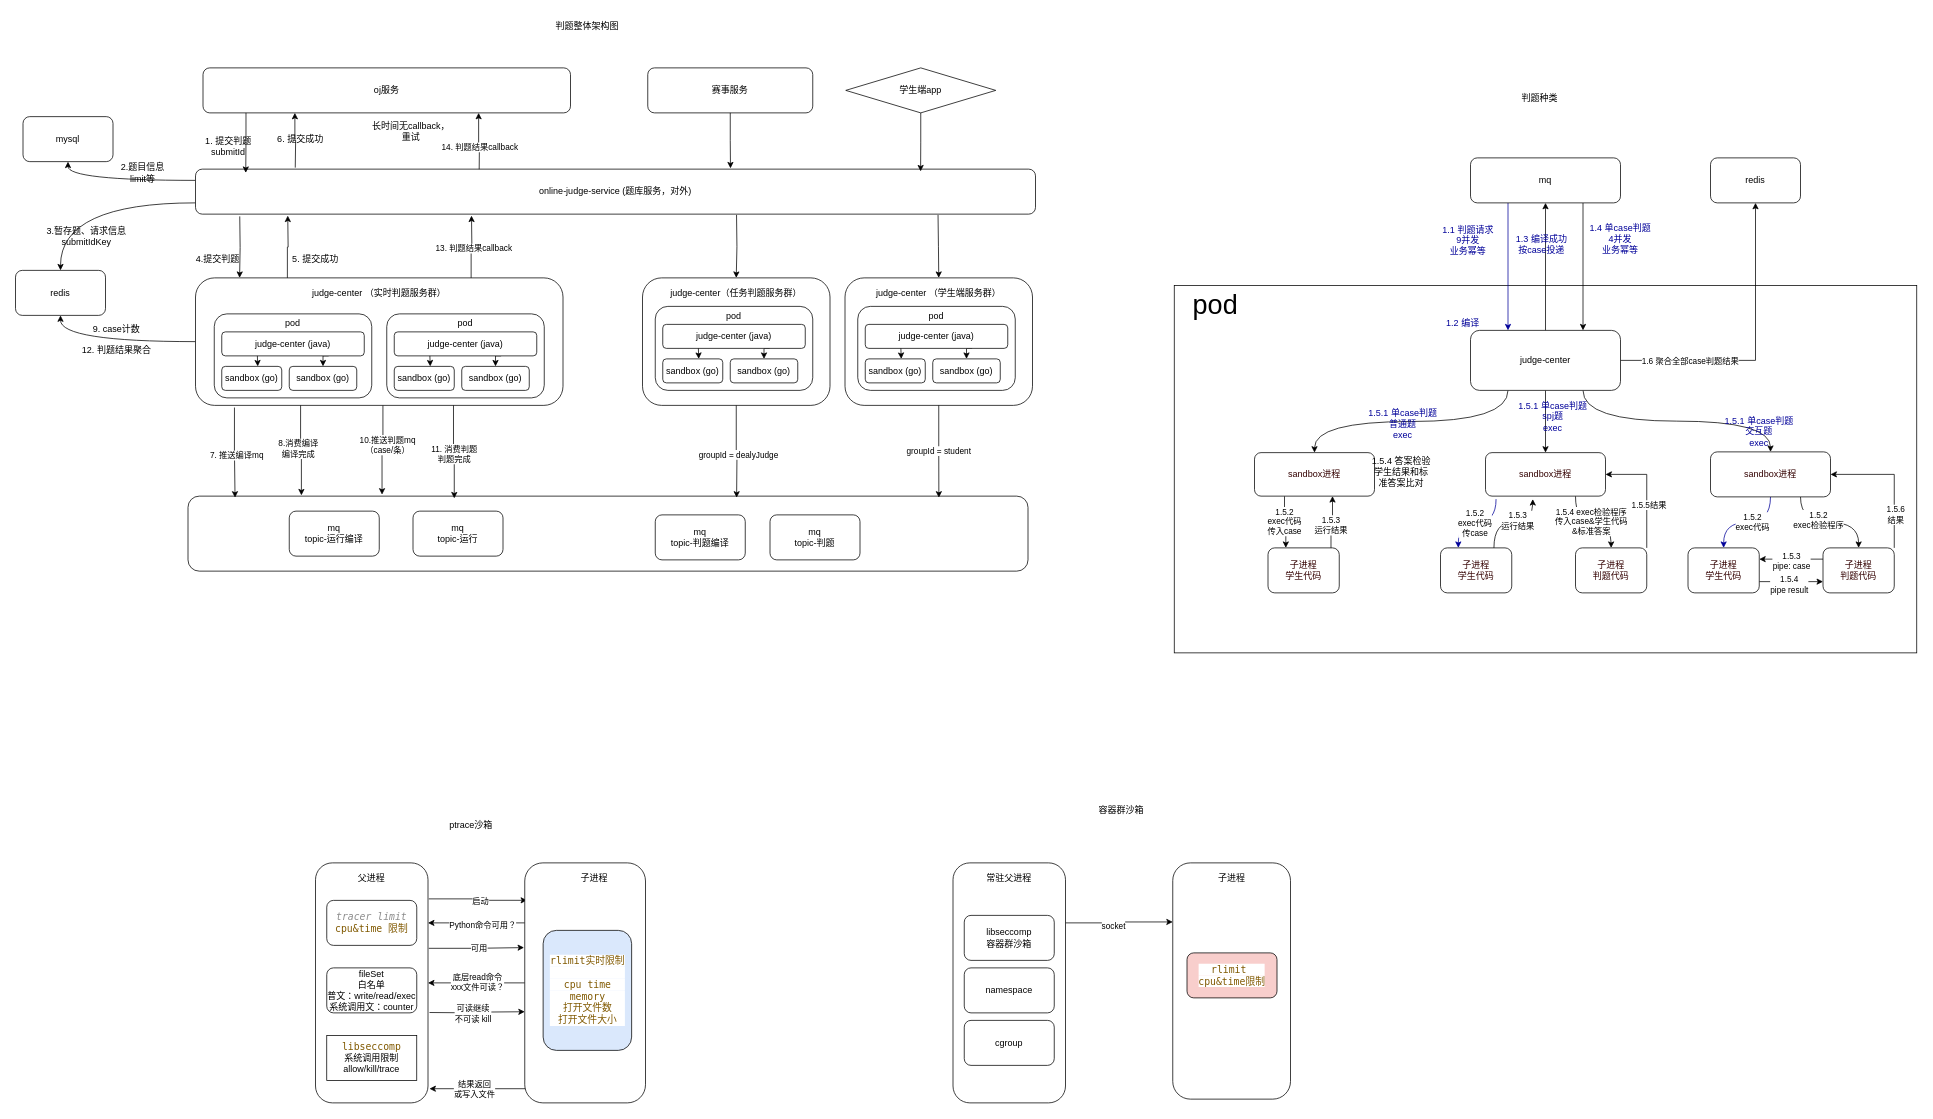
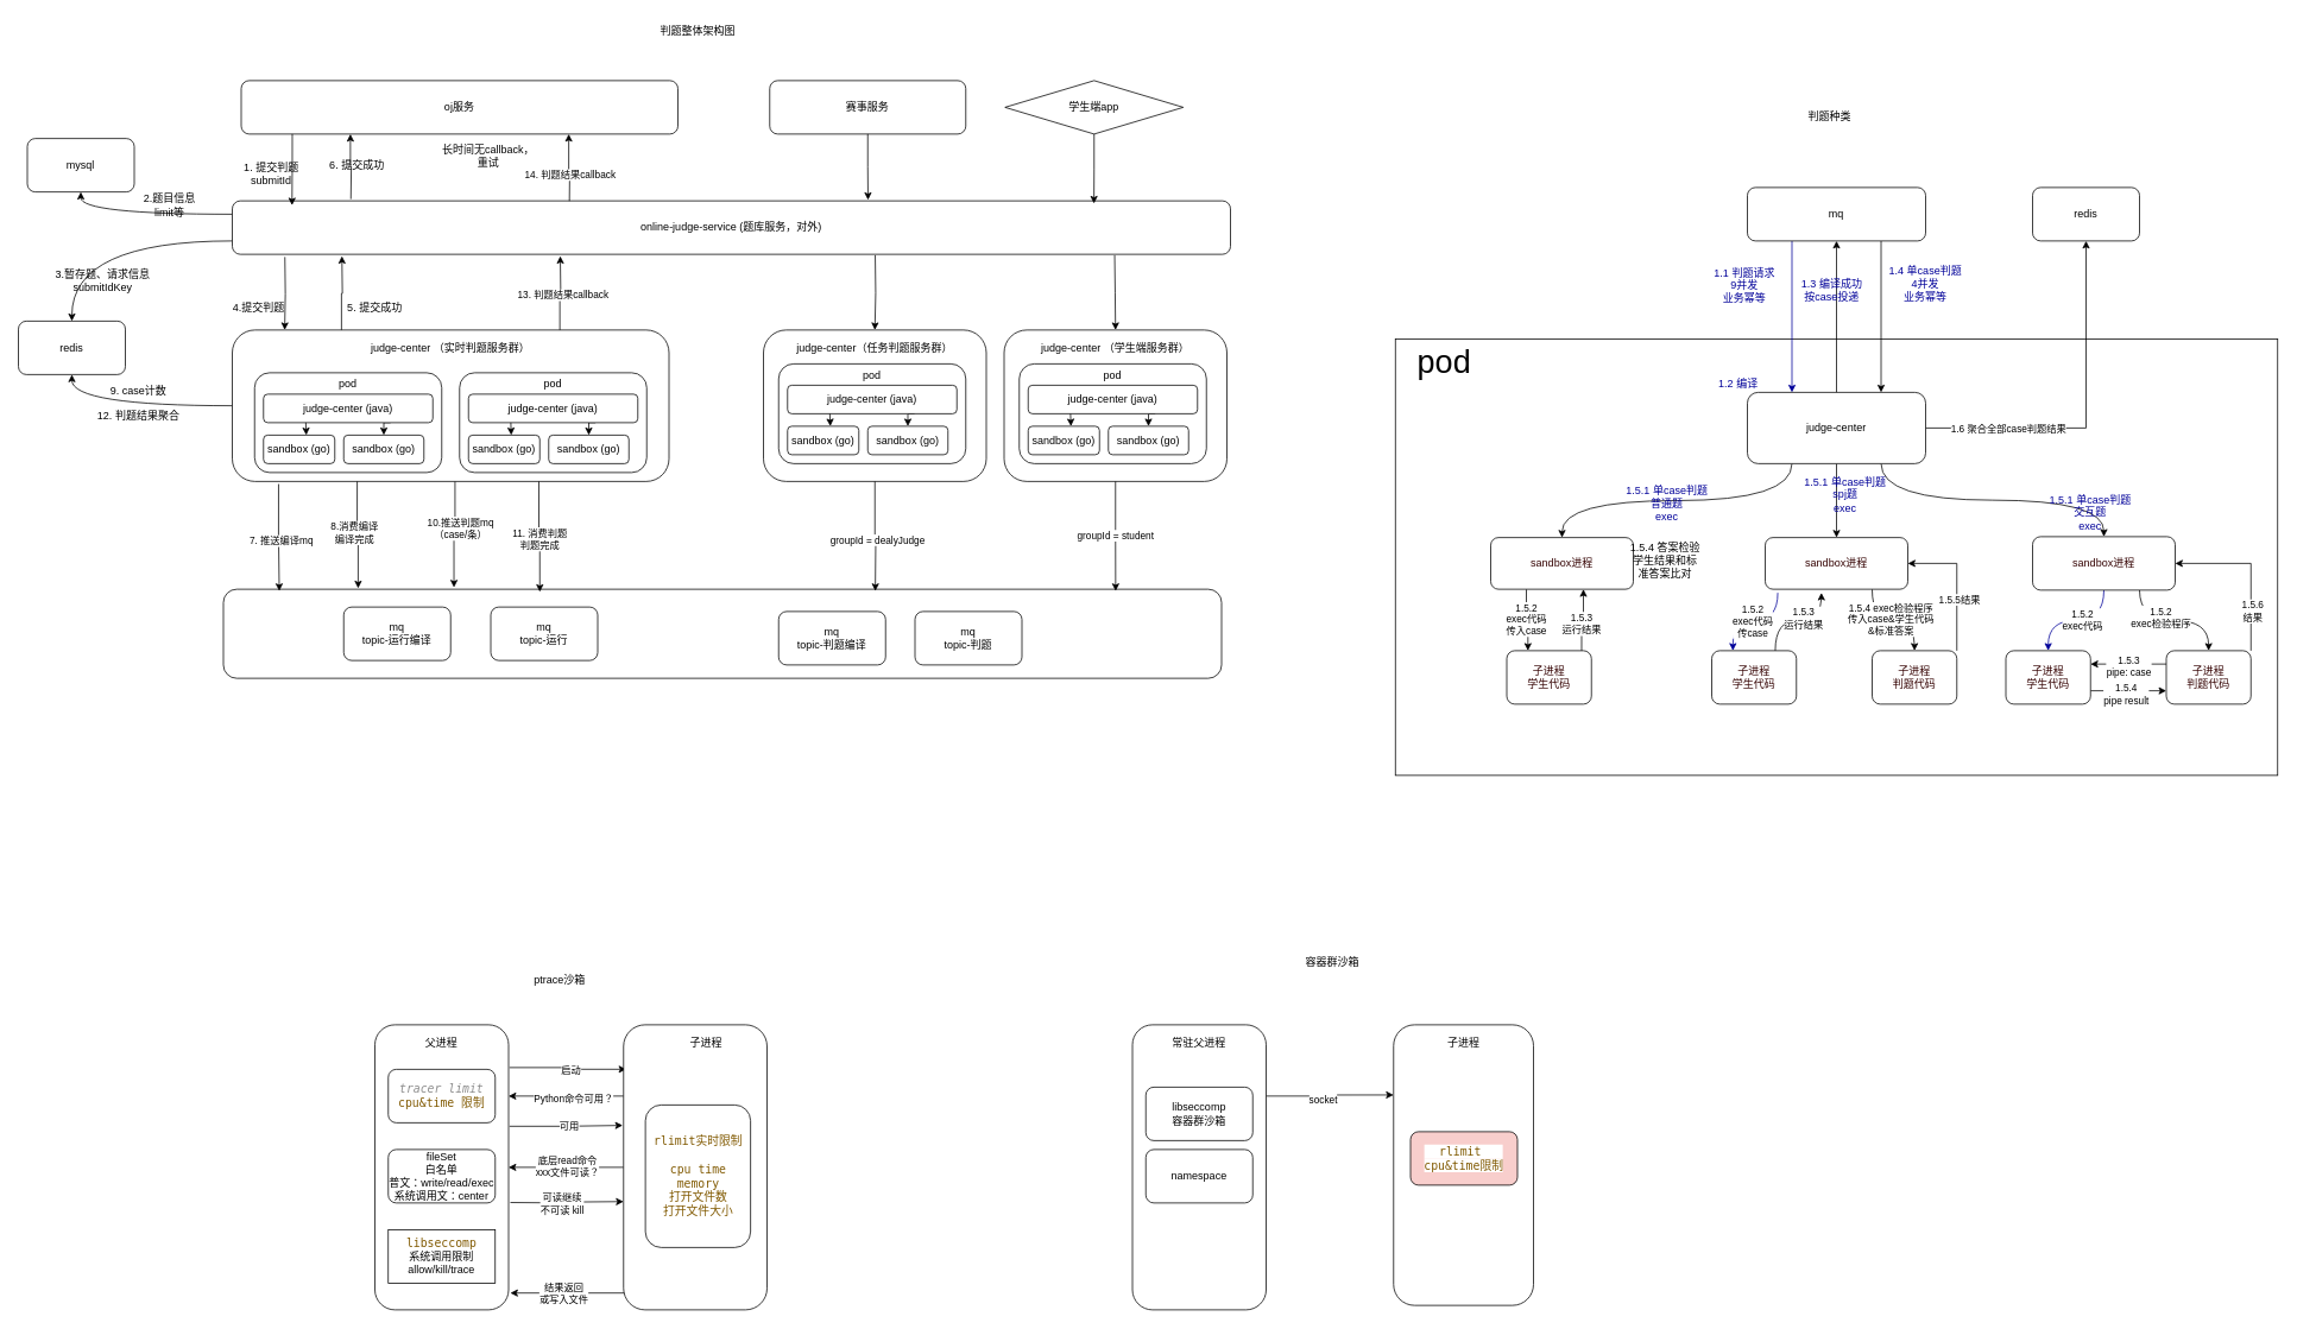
- <mxCell id="132" value="fileSet&lt;div&gt;白名单&lt;/div&gt;&lt;div&gt;&lt;span style=&quot;background-color: initial;&quot;&gt;普文：write/read/exec&lt;/span&gt;&lt;/div&gt;&lt;div&gt;&lt;span style=&quot;background-color: initial;&quot;&gt;系统调用文：counter&lt;/span&gt;&lt;/div&gt;" style="rounded=1;whiteSpace=wrap;html=1;" parent="1" vertex="1"><mxGeometry x="435" y="1290" width="120" height="60" as="geometry" /></mxCell>
+ <mxCell id="132" value="fileSet&lt;div&gt;白名单&lt;/div&gt;&lt;div&gt;&lt;span style=&quot;background-color: initial;&quot;&gt;普文：write/read/exec&lt;/span&gt;&lt;/div&gt;&lt;div&gt;&lt;span style=&quot;background-color: initial;&quot;&gt;系统调用文：center&lt;/span&gt;&lt;/div&gt;" style="rounded=1;whiteSpace=wrap;html=1;" parent="1" vertex="1"><mxGeometry x="435" y="1290" width="120" height="60" as="geometry" /></mxCell>
- <mxCell id="136" value="&lt;div style=&quot;background-color:#ffffff;color:#080808;font-family:'JetBrains Mono',monospace;font-size:9.8pt;white-space:pre;&quot;&gt;&lt;span style=&quot;color:#805900;&quot;&gt;rlimit&lt;/span&gt;&lt;span style=&quot;color: rgb(128, 89, 0);&quot;&gt;实时限制&lt;/span&gt;&lt;/div&gt;&lt;div style=&quot;background-color:#ffffff;color:#080808;font-family:'JetBrains Mono',monospace;font-size:9.8pt;white-space:pre;&quot;&gt;&lt;span style=&quot;color: rgb(128, 89, 0); font-size: 9.8pt;&quot;&gt; &lt;/span&gt;&lt;/div&gt;&lt;div style=&quot;background-color:#ffffff;color:#080808;font-family:'JetBrains Mono',monospace;font-size:9.8pt;white-space:pre;&quot;&gt;&lt;span style=&quot;color:#805900;&quot;&gt;cpu &lt;/span&gt;&lt;span style=&quot;color: rgb(128, 89, 0); font-size: 9.8pt;&quot;&gt;time&lt;/span&gt;&lt;/div&gt;&lt;div style=&quot;background-color:#ffffff;color:#080808;font-family:'JetBrains Mono',monospace;font-size:9.8pt;white-space:pre;&quot;&gt;&lt;span style=&quot;color: rgb(128, 89, 0); font-size: 9.8pt;&quot;&gt;memory&lt;/span&gt;&lt;/div&gt;&lt;div style=&quot;background-color:#ffffff;color:#080808;font-family:'JetBrains Mono',monospace;font-size:9.8pt;white-space:pre;&quot;&gt;&lt;span style=&quot;color: rgb(128, 89, 0); font-size: 9.8pt;&quot;&gt;打开文件数&lt;/span&gt;&lt;/div&gt;&lt;div style=&quot;background-color:#ffffff;color:#080808;font-family:'JetBrains Mono',monospace;font-size:9.8pt;white-space:pre;&quot;&gt;&lt;span style=&quot;color: rgb(128, 89, 0); font-size: 9.8pt;&quot;&gt;打开文件大小&lt;/span&gt;&lt;/div&gt;" style="rounded=1;whiteSpace=wrap;html=1;fillColor=#dae8fc;" parent="1" vertex="1"><mxGeometry x="723.5" y="1240" width="118" height="160" as="geometry" /></mxCell>
+ <mxCell id="136" value="&lt;div style=&quot;background-color:#ffffff;color:#080808;font-family:'JetBrains Mono',monospace;font-size:9.8pt;white-space:pre;&quot;&gt;&lt;span style=&quot;color:#805900;&quot;&gt;rlimit&lt;/span&gt;&lt;span style=&quot;color: rgb(128, 89, 0);&quot;&gt;实时限制&lt;/span&gt;&lt;/div&gt;&lt;div style=&quot;background-color:#ffffff;color:#080808;font-family:'JetBrains Mono',monospace;font-size:9.8pt;white-space:pre;&quot;&gt;&lt;span style=&quot;color: rgb(128, 89, 0); font-size: 9.8pt;&quot;&gt; &lt;/span&gt;&lt;/div&gt;&lt;div style=&quot;background-color:#ffffff;color:#080808;font-family:'JetBrains Mono',monospace;font-size:9.8pt;white-space:pre;&quot;&gt;&lt;span style=&quot;color:#805900;&quot;&gt;cpu &lt;/span&gt;&lt;span style=&quot;color: rgb(128, 89, 0); font-size: 9.8pt;&quot;&gt;time&lt;/span&gt;&lt;/div&gt;&lt;div style=&quot;background-color:#ffffff;color:#080808;font-family:'JetBrains Mono',monospace;font-size:9.8pt;white-space:pre;&quot;&gt;&lt;span style=&quot;color: rgb(128, 89, 0); font-size: 9.8pt;&quot;&gt;memory&lt;/span&gt;&lt;/div&gt;&lt;div style=&quot;background-color:#ffffff;color:#080808;font-family:'JetBrains Mono',monospace;font-size:9.8pt;white-space:pre;&quot;&gt;&lt;span style=&quot;color: rgb(128, 89, 0); font-size: 9.8pt;&quot;&gt;打开文件数&lt;/span&gt;&lt;/div&gt;&lt;div style=&quot;background-color:#ffffff;color:#080808;font-family:'JetBrains Mono',monospace;font-size:9.8pt;white-space:pre;&quot;&gt;&lt;span style=&quot;color: rgb(128, 89, 0); font-size: 9.8pt;&quot;&gt;打开文件大小&lt;/span&gt;&lt;/div&gt;" style="rounded=1;whiteSpace=wrap;html=1;" parent="1" vertex="1"><mxGeometry x="723.5" y="1240" width="118" height="160" as="geometry" /></mxCell>
- <mxCell id="148" value="cgroup" style="rounded=1;whiteSpace=wrap;html=1;" parent="1" vertex="1"><mxGeometry x="1285" y="1360" width="120" height="60" as="geometry" /></mxCell>
